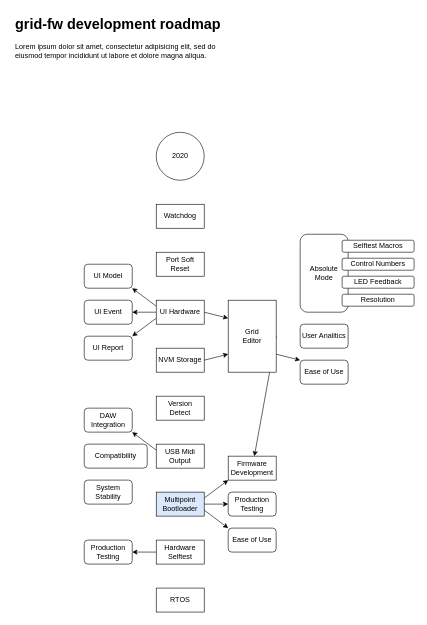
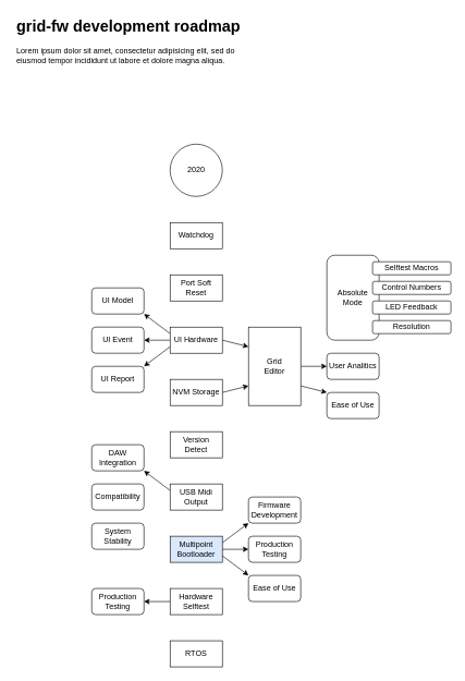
- <mxCell id="21" style="edgeStyle=none;rounded=0;orthogonalLoop=1;jettySize=auto;html=1;exitX=1;exitY=0.5;exitDx=0;exitDy=0;" parent="1" source="23" target="10" edge="1"><mxGeometry relative="1" as="geometry" /></mxCell>
+ <mxCell id="21" style="edgeStyle=none;rounded=0;orthogonalLoop=1;jettySize=auto;html=1;exitX=1;exitY=0.5;exitDx=0;exitDy=0;entryX=0;entryY=0.5;entryDx=0;entryDy=0;" parent="1" source="23" target="26" edge="1"><mxGeometry relative="1" as="geometry" /></mxCell>
- <mxCell id="14" value="Compatibility" style="rounded=1;whiteSpace=wrap;html=1;" parent="1" vertex="1"><mxGeometry x="140" y="740" width="105" height="40" as="geometry" /></mxCell>
+ <mxCell id="14" value="Compatibility" style="rounded=1;whiteSpace=wrap;html=1;" parent="1" vertex="1"><mxGeometry x="140" y="740" width="80" height="40" as="geometry" /></mxCell>
- <mxCell id="10" value="Firmware Development" style="whiteSpace=wrap;html=1;rounded=0;" parent="1" vertex="1"><mxGeometry x="380" y="760" width="80" height="40" as="geometry" /></mxCell>
+ <mxCell id="10" value="Firmware Development" style="rounded=1;whiteSpace=wrap;html=1;" parent="1" vertex="1"><mxGeometry x="380" y="760" width="80" height="40" as="geometry" /></mxCell>
